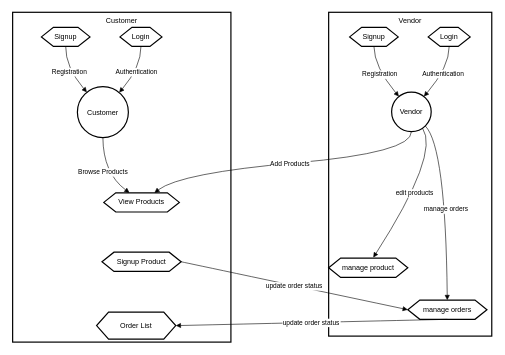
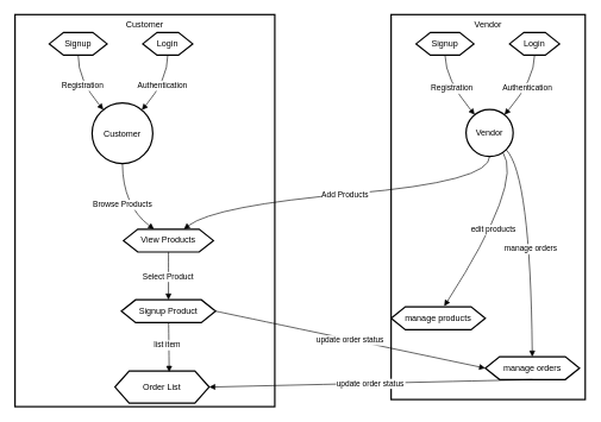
+ <mxCell id="15" value="Select Product" style="curved=1;startArrow=none;endArrow=block;exitX=0.5;exitY=1;entryX=0.5;entryY=0;" parent="1" source="10" target="11" edge="1"><mxGeometry relative="1" as="geometry"><Array as="points" /></mxGeometry></mxCell>
- <mxCell id="24" value="manage product" style="shape=hexagon;perimeter=hexagonPerimeter2;fixedSize=1;strokeWidth=2;whiteSpace=wrap;size=20;" vertex="1" parent="1"><mxGeometry x="547" y="430" width="132" height="32" as="geometry" /></mxCell>
+ <mxCell id="24" value="manage products" style="shape=hexagon;perimeter=hexagonPerimeter2;fixedSize=1;strokeWidth=2;whiteSpace=wrap;size=20;" vertex="1" parent="1"><mxGeometry x="547" y="430" width="132" height="32" as="geometry" /></mxCell>
+ <mxCell id="21" value="list item" style="curved=1;startArrow=none;endArrow=block;entryX=0.576;entryY=0.031;entryDx=0;entryDy=0;entryPerimeter=0;" edge="1" parent="1" source="11" target="20"><mxGeometry x="-0.12" y="-2" relative="1" as="geometry"><Array as="points" /><mxPoint x="245" y="363" as="sourcePoint" /><mxPoint x="245" y="430" as="targetPoint" /><mxPoint as="offset" /></mxGeometry></mxCell>
